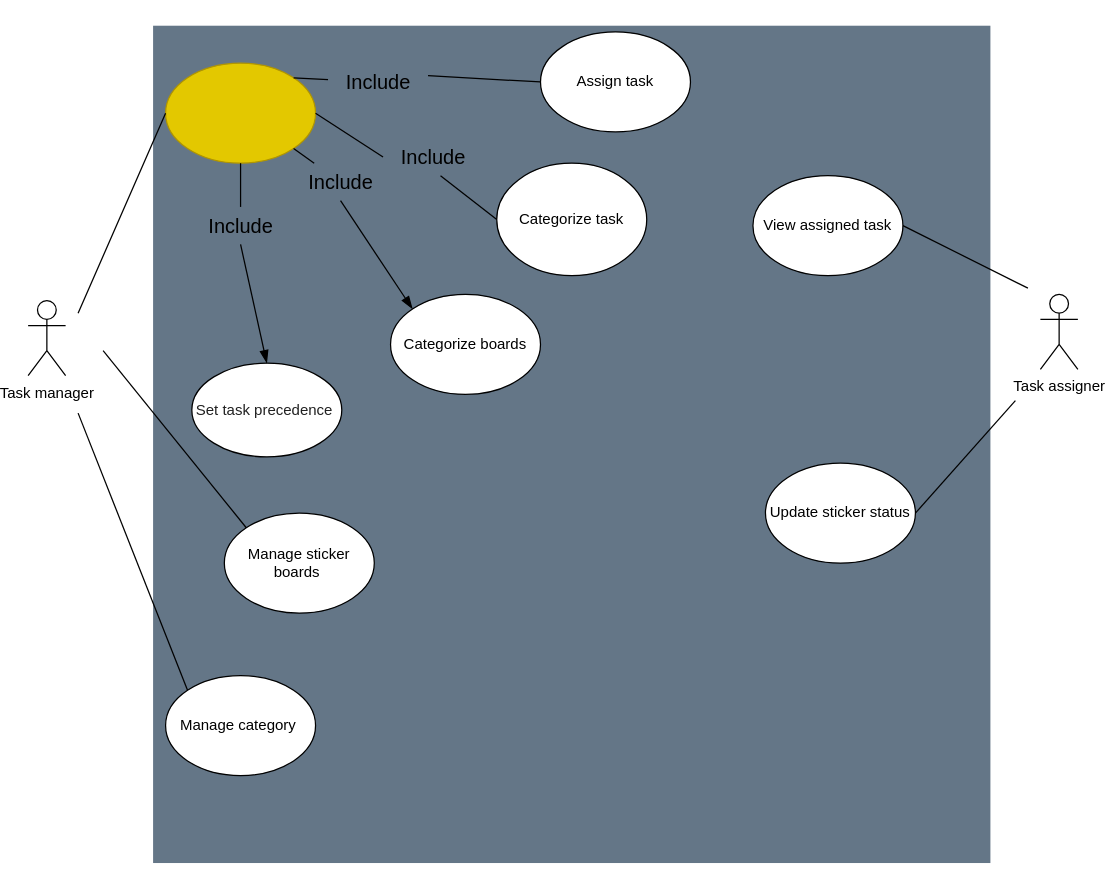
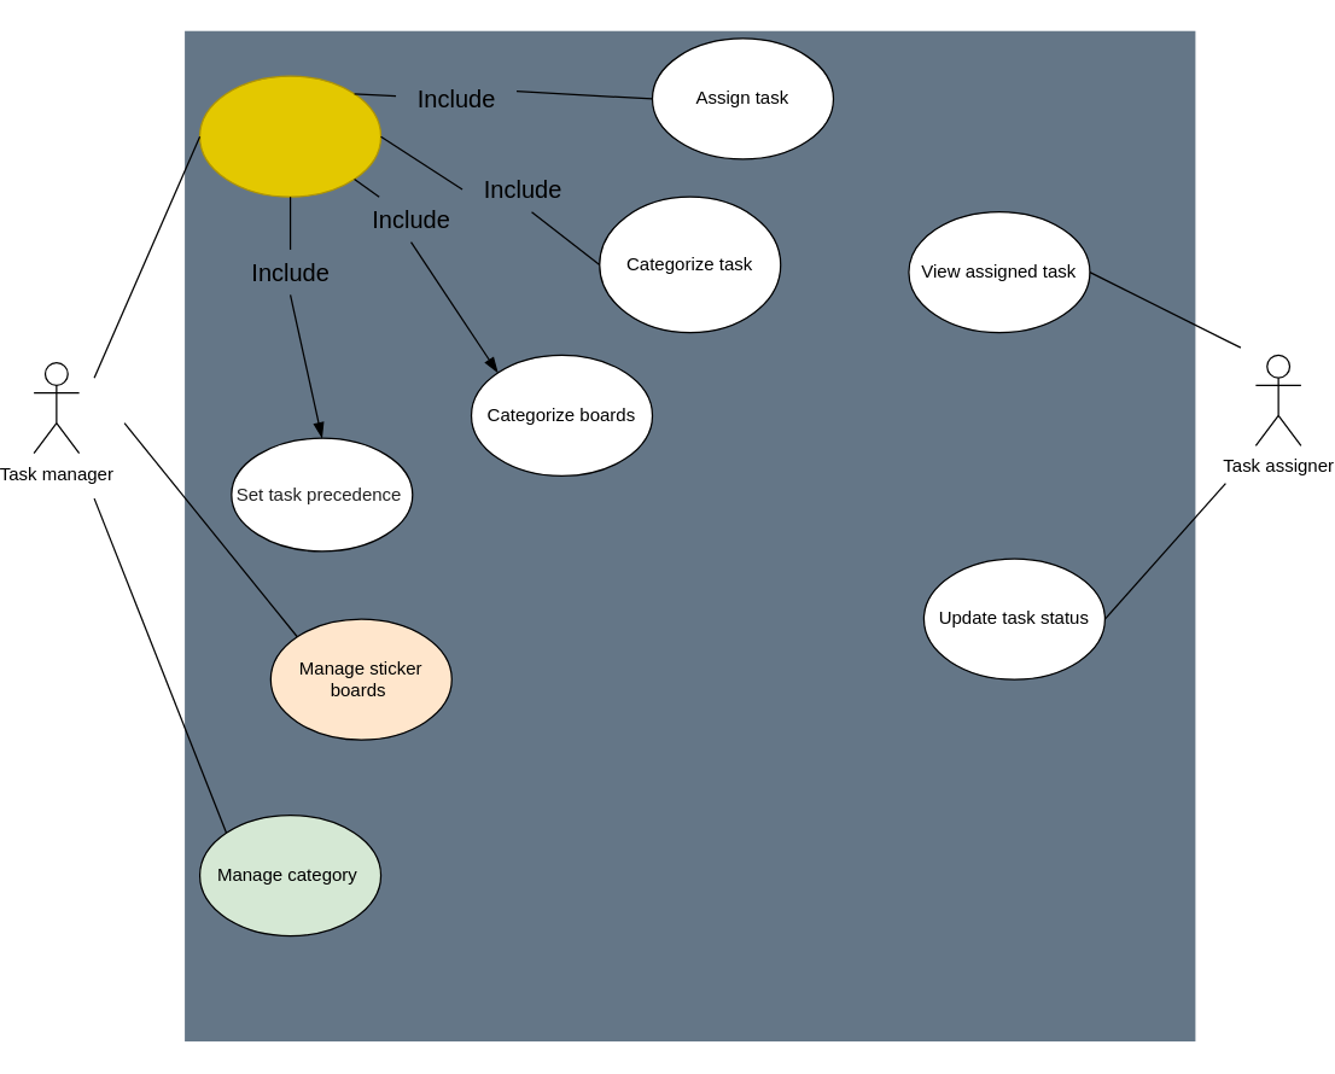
- <mxCell id="7" value="&lt;font&gt;&lt;span style=&quot;caret-color: rgb(0, 0, 0); color: light-dark(rgb(0, 0, 0), rgb(0, 0, 0));&quot;&gt;Update sticker status&lt;/span&gt;&lt;/font&gt;" style="ellipse;whiteSpace=wrap;html=1;fillColor=light-dark(#FFFFFF,#FFFFFF);" vertex="1" parent="1"><mxGeometry x="610" y="370" width="120" height="80" as="geometry" /></mxCell>
+ <mxCell id="7" value="&lt;font&gt;&lt;span style=&quot;caret-color: rgb(0, 0, 0); color: light-dark(rgb(0, 0, 0), rgb(0, 0, 0));&quot;&gt;Update task status&lt;/span&gt;&lt;/font&gt;" style="ellipse;whiteSpace=wrap;html=1;fillColor=light-dark(#FFFFFF,#FFFFFF);" vertex="1" parent="1"><mxGeometry x="610" y="370" width="120" height="80" as="geometry" /></mxCell>
- <mxCell id="14" value="Manage sticker boards&amp;nbsp;" style="ellipse;whiteSpace=wrap;html=1;" vertex="1" parent="1"><mxGeometry x="177" y="410" width="120" height="80" as="geometry" /></mxCell>
+ <mxCell id="14" value="Manage sticker boards&amp;nbsp;" style="ellipse;whiteSpace=wrap;html=1;fillColor=#ffe6cc;" vertex="1" parent="1"><mxGeometry x="177" y="410" width="120" height="80" as="geometry" /></mxCell>
- <mxCell id="28" value="Manage category&amp;nbsp;" style="ellipse;whiteSpace=wrap;html=1;" vertex="1" parent="1"><mxGeometry x="130" y="540" width="120" height="80" as="geometry" /></mxCell>
+ <mxCell id="28" value="Manage category&amp;nbsp;" style="ellipse;whiteSpace=wrap;html=1;fillColor=#d5e8d4;" vertex="1" parent="1"><mxGeometry x="130" y="540" width="120" height="80" as="geometry" /></mxCell>
